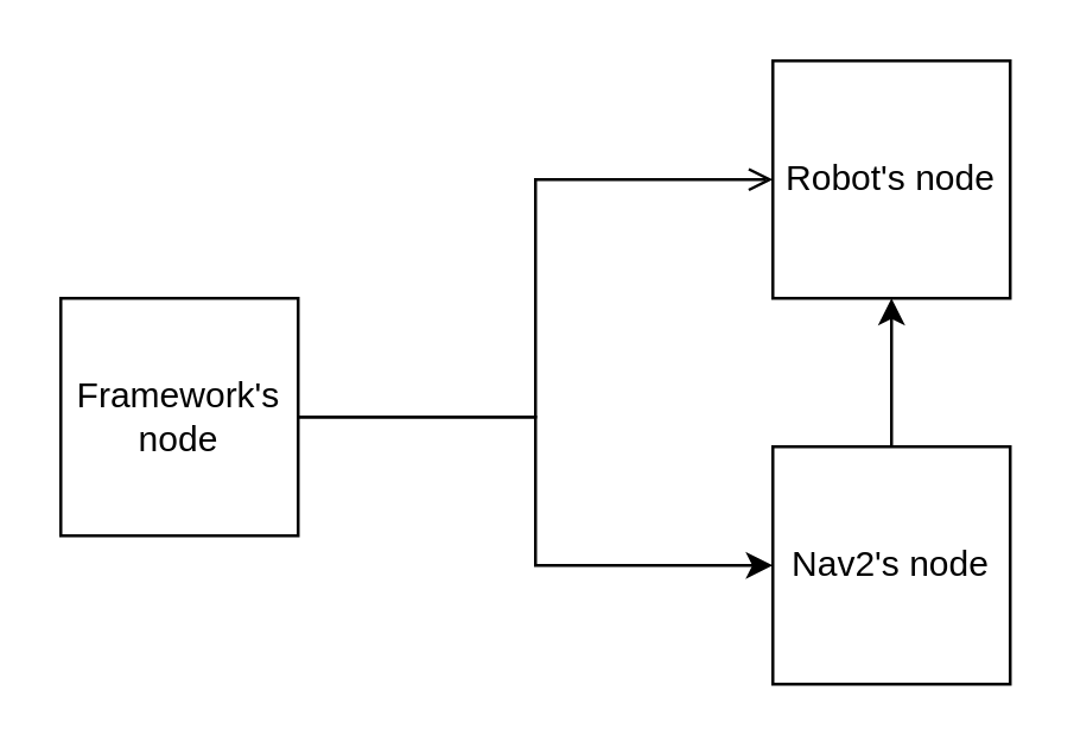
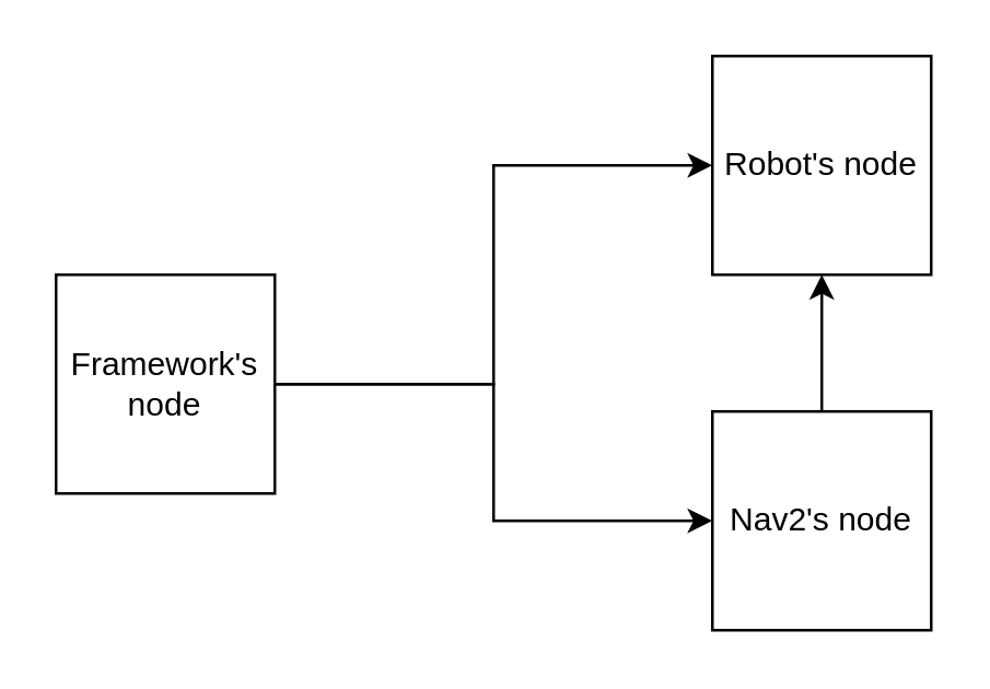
- <mxCell id="3" style="edgeStyle=orthogonalEdgeStyle;rounded=0;orthogonalLoop=1;jettySize=auto;html=1;entryX=0;entryY=0.5;entryDx=0;entryDy=0;endArrow=open;" edge="1" parent="1" source="4" target="5"><mxGeometry relative="1" as="geometry" /></mxCell>
+ <mxCell id="3" style="edgeStyle=orthogonalEdgeStyle;rounded=0;orthogonalLoop=1;jettySize=auto;html=1;entryX=0;entryY=0.5;entryDx=0;entryDy=0;" edge="1" parent="1" source="4" target="5"><mxGeometry relative="1" as="geometry" /></mxCell>
